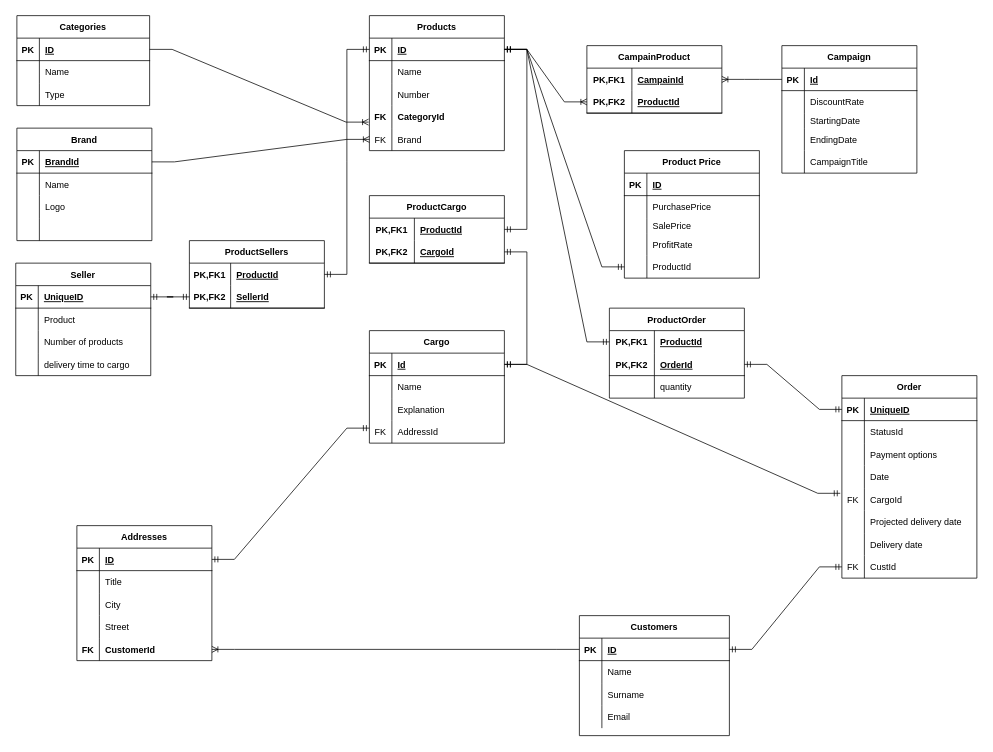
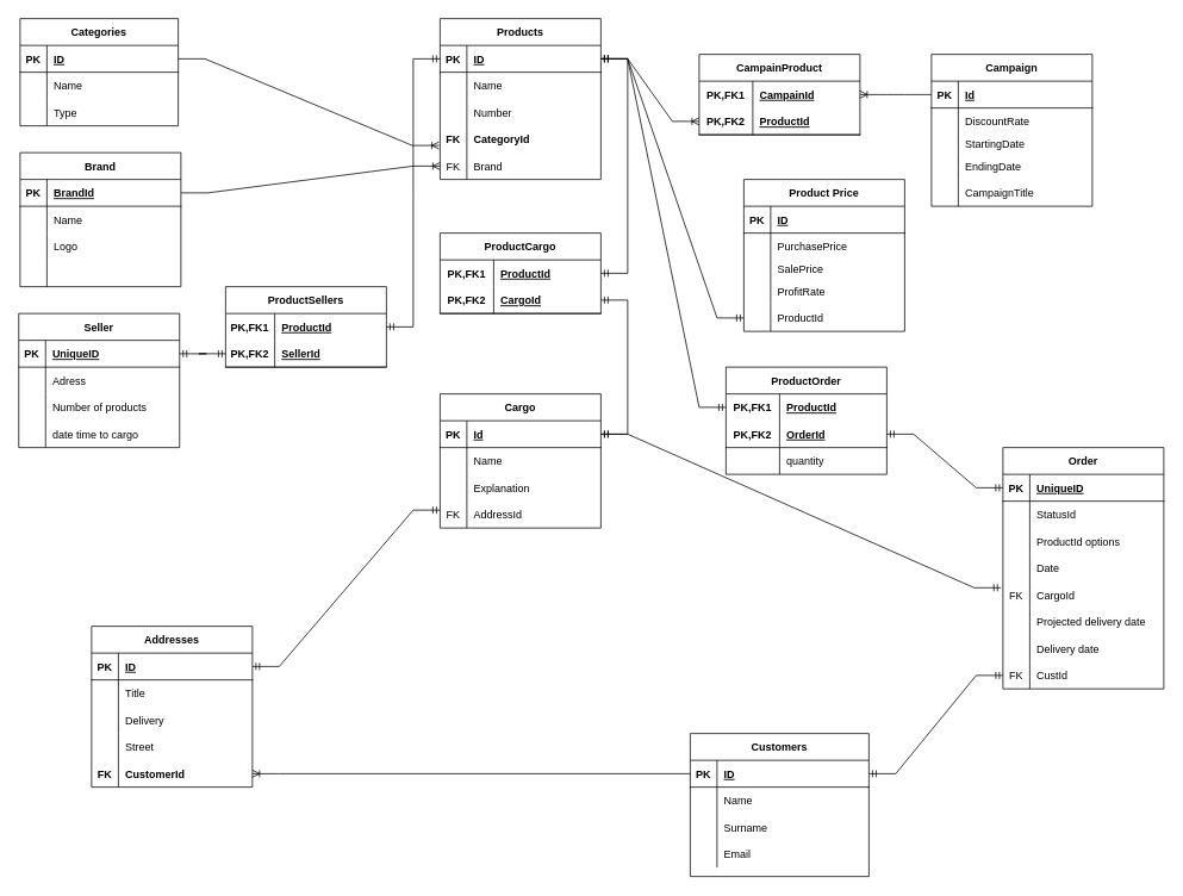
- <mxCell id="147" value="Product" style="shape=partialRectangle;connectable=0;fillColor=none;top=0;left=0;bottom=0;right=0;align=left;spacingLeft=6;overflow=hidden;" parent="145" vertex="1"><mxGeometry x="30" width="150" height="30" as="geometry"><mxRectangle width="150" height="30" as="alternateBounds" /></mxGeometry></mxCell>
+ <mxCell id="147" value="Adress" style="shape=partialRectangle;connectable=0;fillColor=none;top=0;left=0;bottom=0;right=0;align=left;spacingLeft=6;overflow=hidden;" parent="145" vertex="1"><mxGeometry x="30" width="150" height="30" as="geometry"><mxRectangle width="150" height="30" as="alternateBounds" /></mxGeometry></mxCell>
- <mxCell id="153" value="delivery time to cargo" style="shape=partialRectangle;connectable=0;fillColor=none;top=0;left=0;bottom=0;right=0;align=left;spacingLeft=6;overflow=hidden;" parent="151" vertex="1"><mxGeometry x="30" width="150" height="30" as="geometry"><mxRectangle width="150" height="30" as="alternateBounds" /></mxGeometry></mxCell>
+ <mxCell id="153" value="date time to cargo" style="shape=partialRectangle;connectable=0;fillColor=none;top=0;left=0;bottom=0;right=0;align=left;spacingLeft=6;overflow=hidden;" parent="151" vertex="1"><mxGeometry x="30" width="150" height="30" as="geometry"><mxRectangle width="150" height="30" as="alternateBounds" /></mxGeometry></mxCell>
- <mxCell id="163" value="Payment options" style="shape=partialRectangle;connectable=0;fillColor=none;top=0;left=0;bottom=0;right=0;align=left;spacingLeft=6;overflow=hidden;" parent="161" vertex="1"><mxGeometry x="30" width="150" height="30" as="geometry"><mxRectangle width="150" height="30" as="alternateBounds" /></mxGeometry></mxCell>
+ <mxCell id="163" value="ProductId options" style="shape=partialRectangle;connectable=0;fillColor=none;top=0;left=0;bottom=0;right=0;align=left;spacingLeft=6;overflow=hidden;" parent="161" vertex="1"><mxGeometry x="30" width="150" height="30" as="geometry"><mxRectangle width="150" height="30" as="alternateBounds" /></mxGeometry></mxCell>
- <mxCell id="50" value="City" style="shape=partialRectangle;connectable=0;fillColor=none;top=0;left=0;bottom=0;right=0;align=left;spacingLeft=6;overflow=hidden;" parent="48" vertex="1"><mxGeometry x="30" width="150" height="30" as="geometry"><mxRectangle width="150" height="30" as="alternateBounds" /></mxGeometry></mxCell>
+ <mxCell id="50" value="Delivery" style="shape=partialRectangle;connectable=0;fillColor=none;top=0;left=0;bottom=0;right=0;align=left;spacingLeft=6;overflow=hidden;" parent="48" vertex="1"><mxGeometry x="30" width="150" height="30" as="geometry"><mxRectangle width="150" height="30" as="alternateBounds" /></mxGeometry></mxCell>
